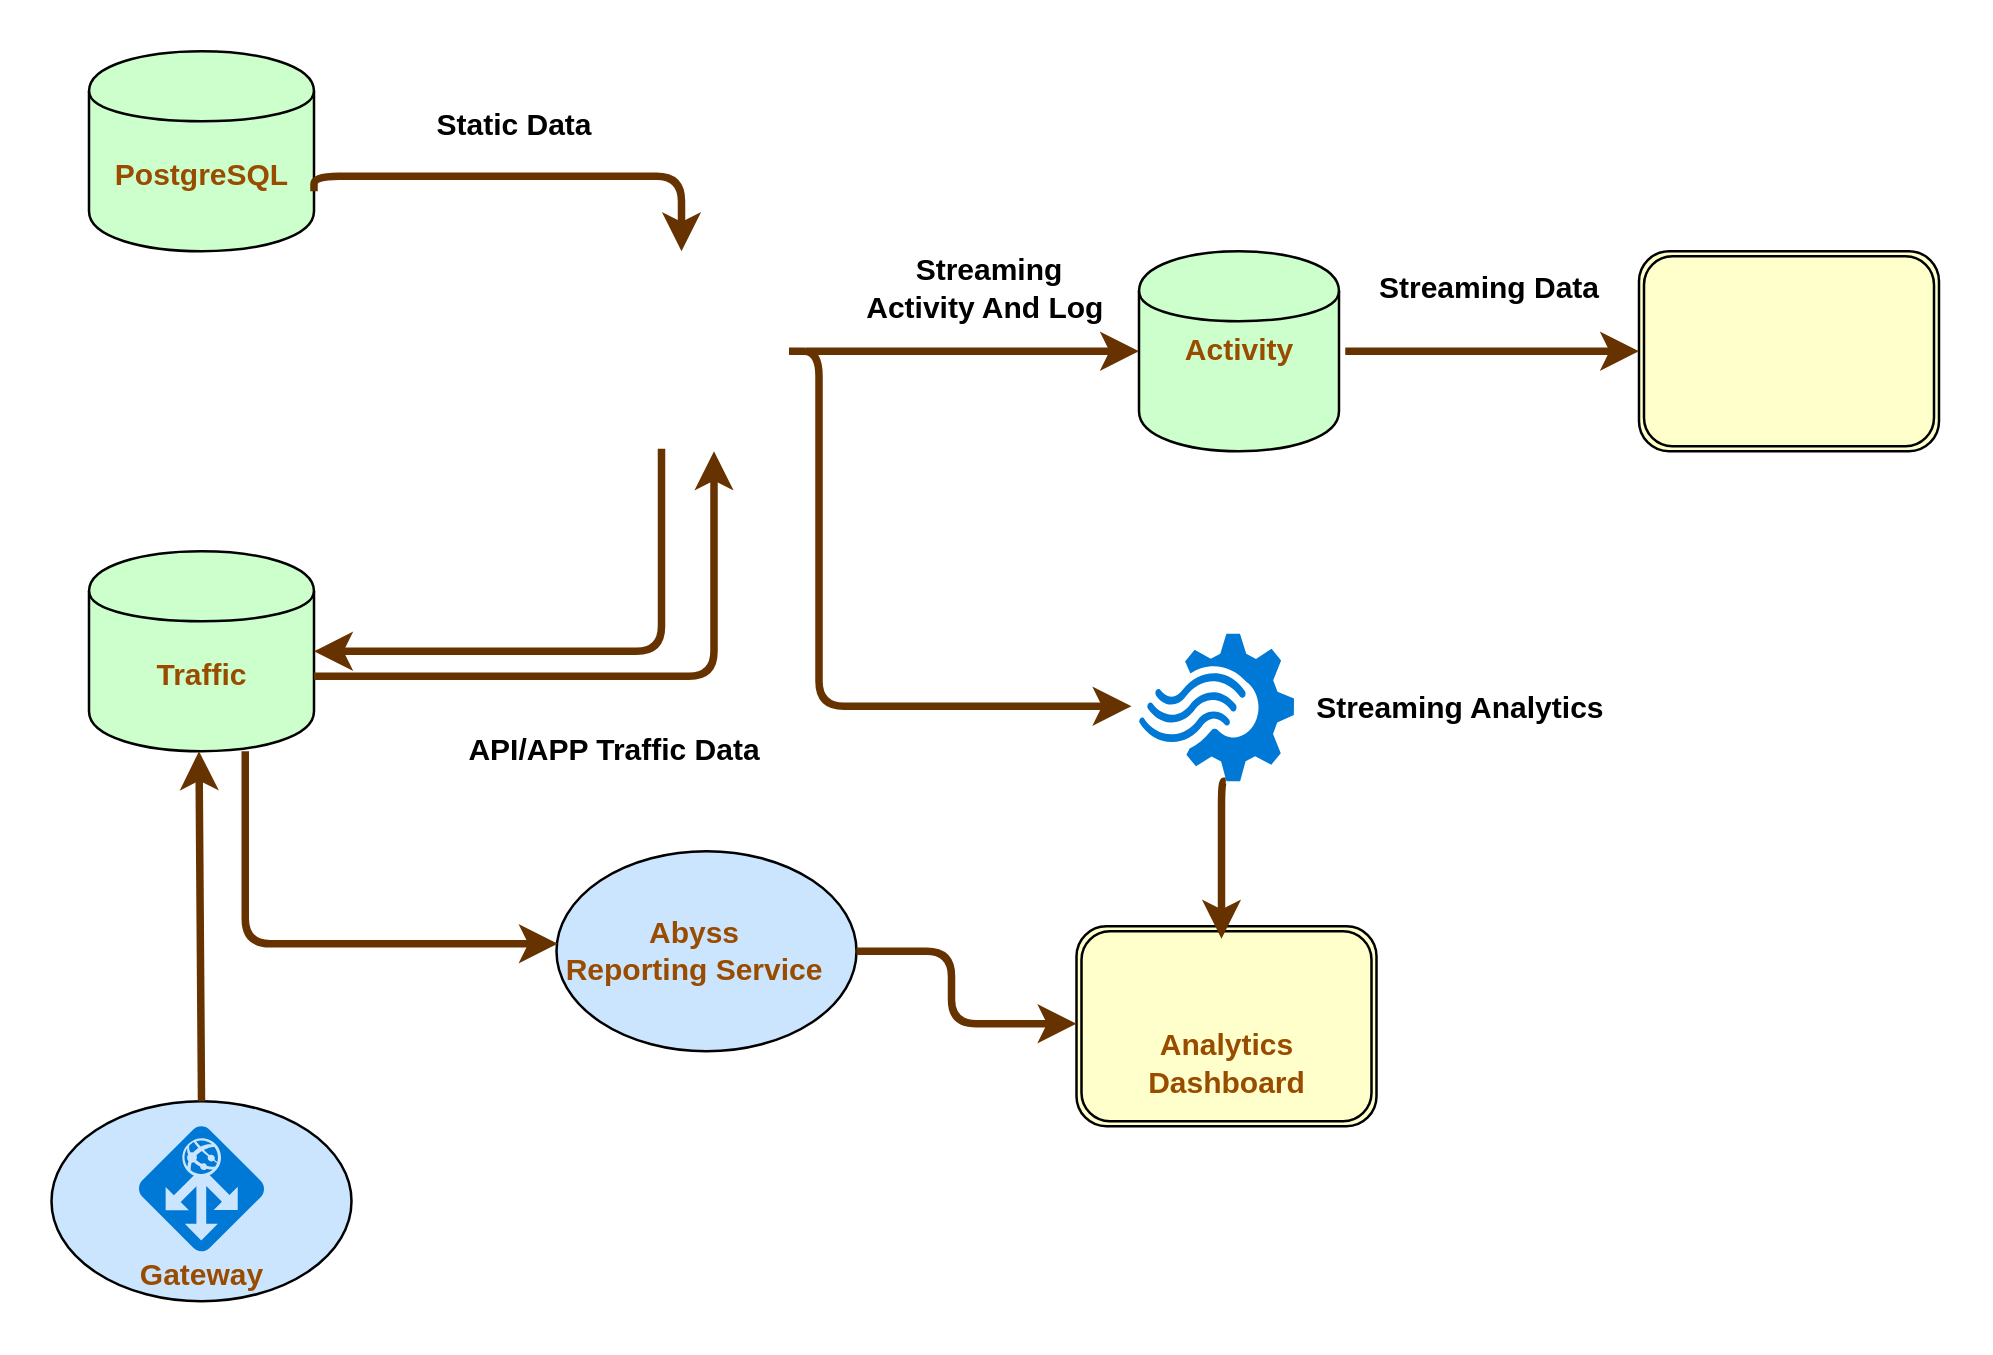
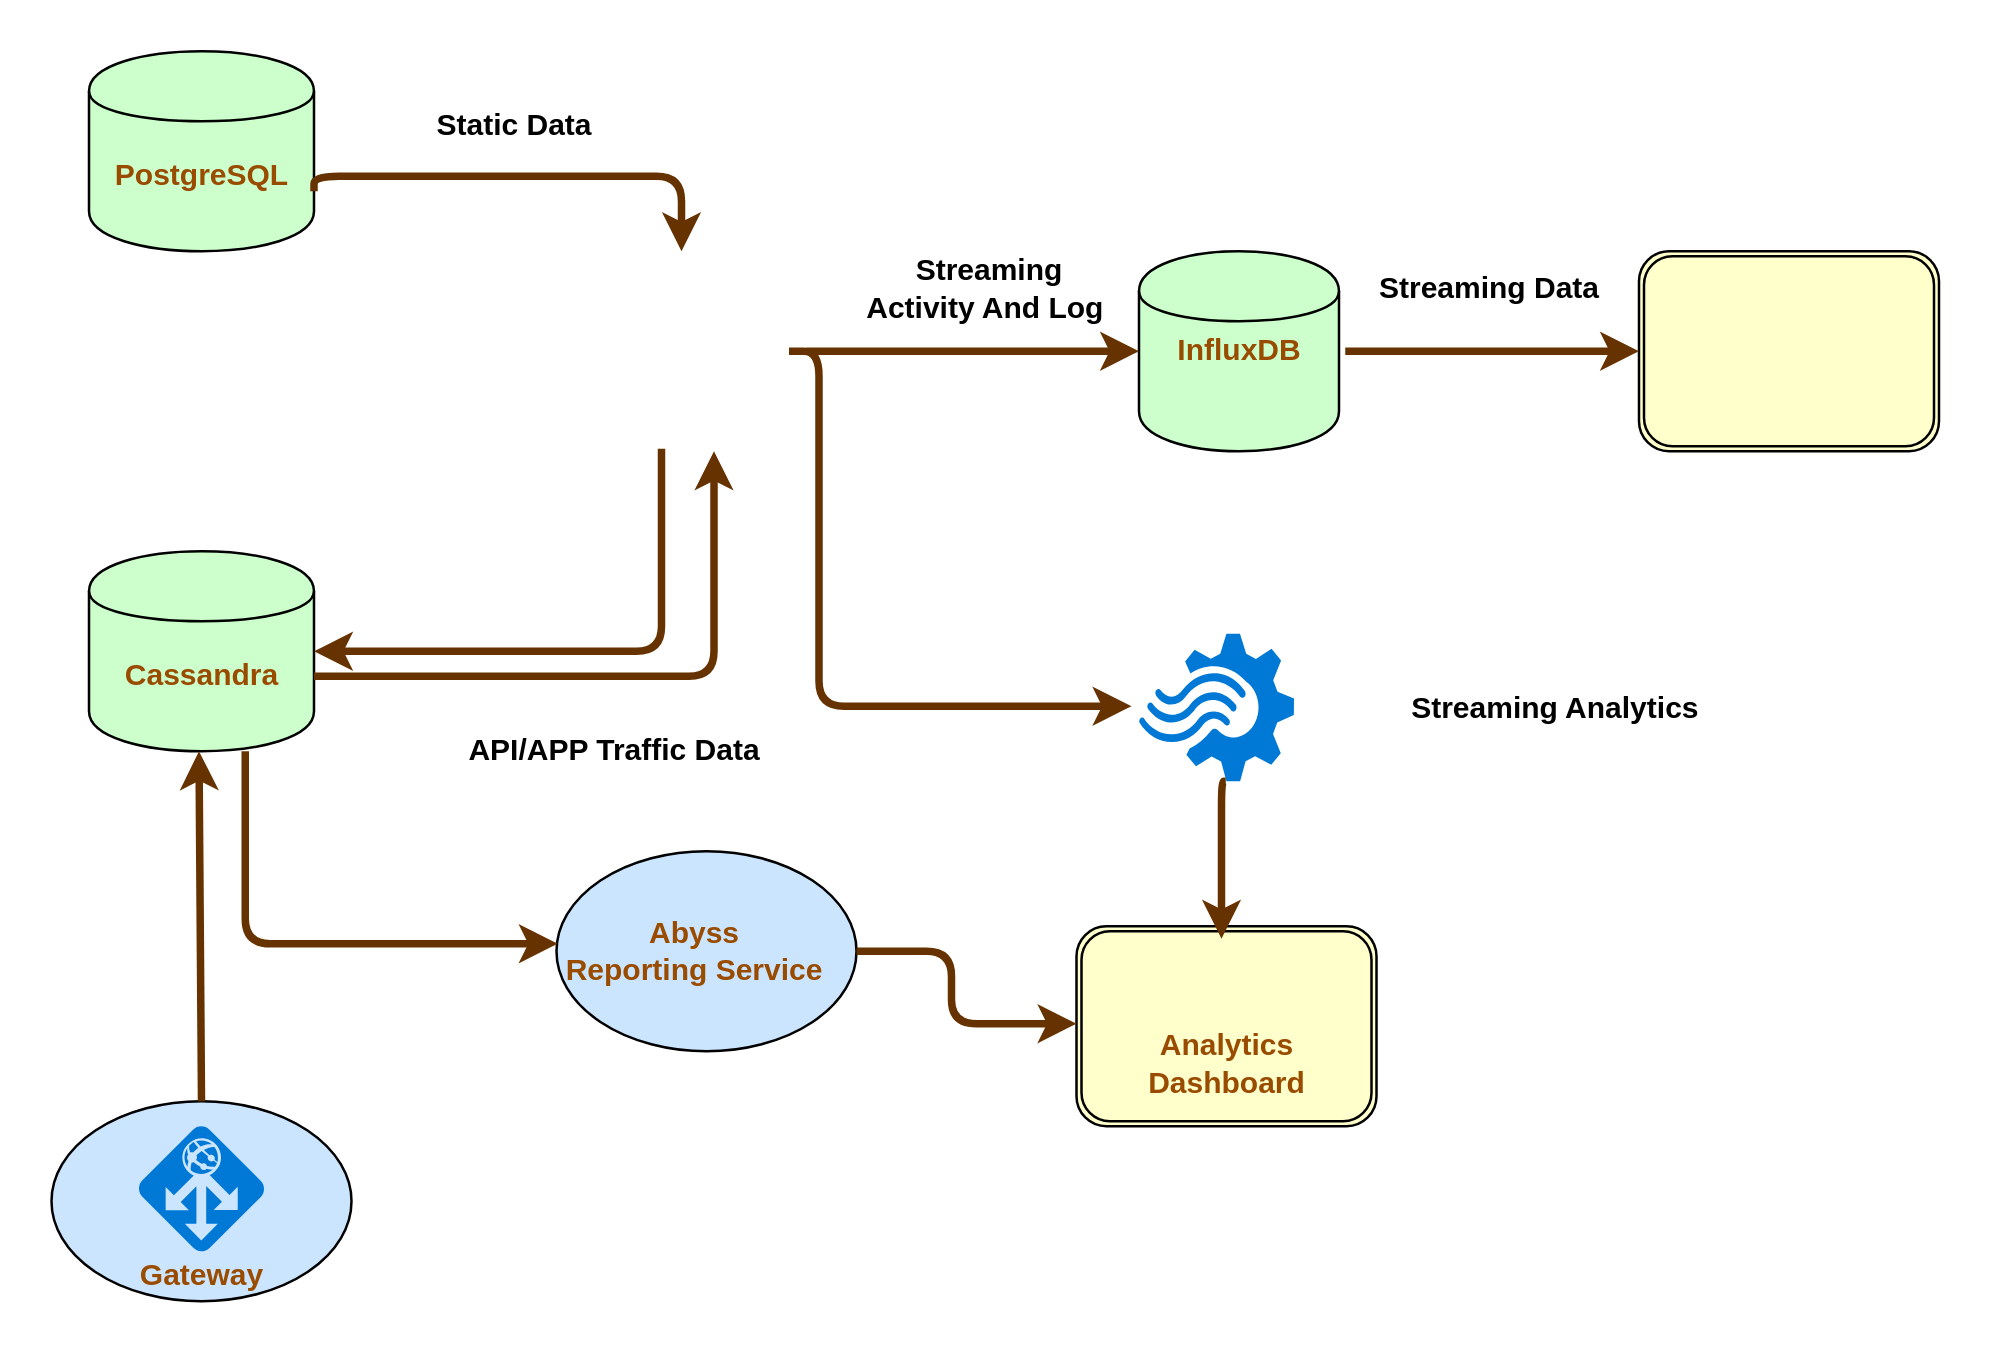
- <mxCell id="11" value="Activity" style="text;html=1;resizable=0;autosize=1;align=center;verticalAlign=middle;points=[];fillColor=none;strokeColor=none;rounded=0;fontColor=#994C00;fontStyle=1" parent="1" vertex="1"><mxGeometry x="460" y="130" width="70" height="20" as="geometry" /></mxCell>
+ <mxCell id="11" value="InfluxDB" style="text;html=1;resizable=0;autosize=1;align=center;verticalAlign=middle;points=[];fillColor=none;strokeColor=none;rounded=0;fontColor=#994C00;fontStyle=1" parent="1" vertex="1"><mxGeometry x="460" y="130" width="70" height="20" as="geometry" /></mxCell>
- <mxCell id="7" value="Traffic" style="text;html=1;resizable=0;autosize=1;align=center;verticalAlign=middle;points=[];fillColor=none;strokeColor=none;rounded=0;fontStyle=1;fontColor=#994C00;" parent="1" vertex="1"><mxGeometry x="40" y="260" width="80" height="20" as="geometry" /></mxCell>
+ <mxCell id="7" value="Cassandra" style="text;html=1;resizable=0;autosize=1;align=center;verticalAlign=middle;points=[];fillColor=none;strokeColor=none;rounded=0;fontStyle=1;fontColor=#994C00;" parent="1" vertex="1"><mxGeometry x="40" y="260" width="80" height="20" as="geometry" /></mxCell>
- <mxCell id="32" value="Streaming Analytics&amp;nbsp;" style="text;html=1;resizable=0;autosize=1;align=center;verticalAlign=middle;points=[];fillColor=#ffffff;strokeColor=none;rounded=0;labelBackgroundColor=#FFFFFF;fontColor=#000000;fontStyle=1" vertex="1" parent="1"><mxGeometry x="525" y="272.5" width="120" height="20" as="geometry" /></mxCell>
+ <mxCell id="32" value="Streaming Analytics&amp;nbsp;" style="text;html=1;resizable=0;autosize=1;align=center;verticalAlign=middle;points=[];fillColor=#ffffff;strokeColor=none;rounded=0;labelBackgroundColor=#FFFFFF;fontColor=#000000;fontStyle=1" vertex="1" parent="1"><mxGeometry x="525" y="272.5" width="195" height="20" as="geometry" /></mxCell>
